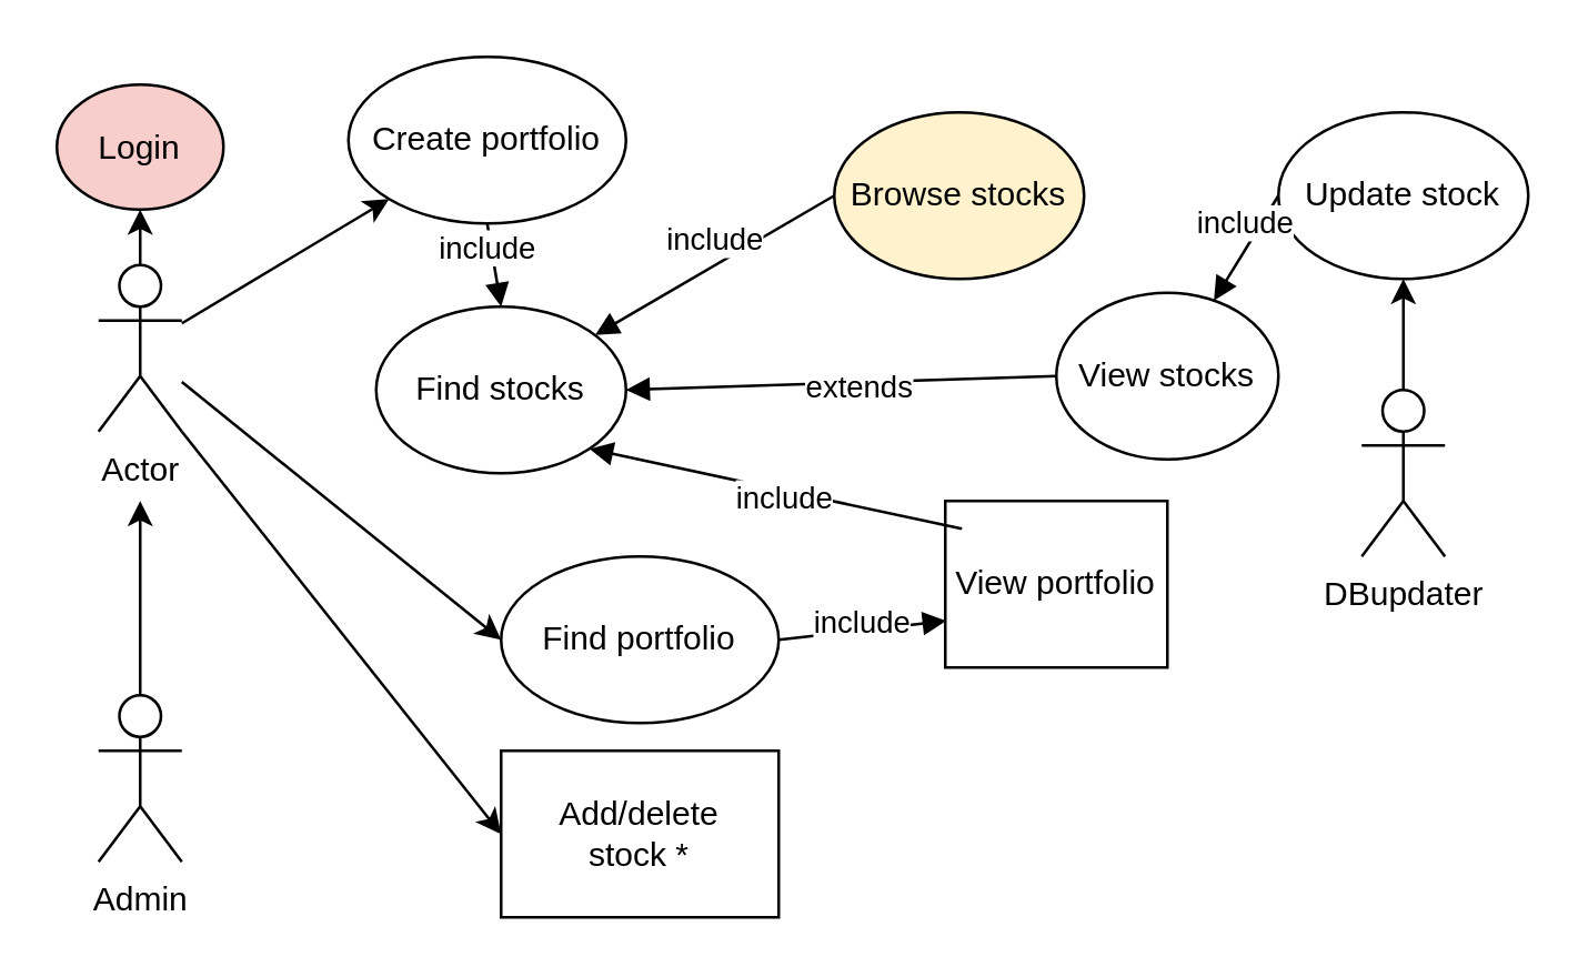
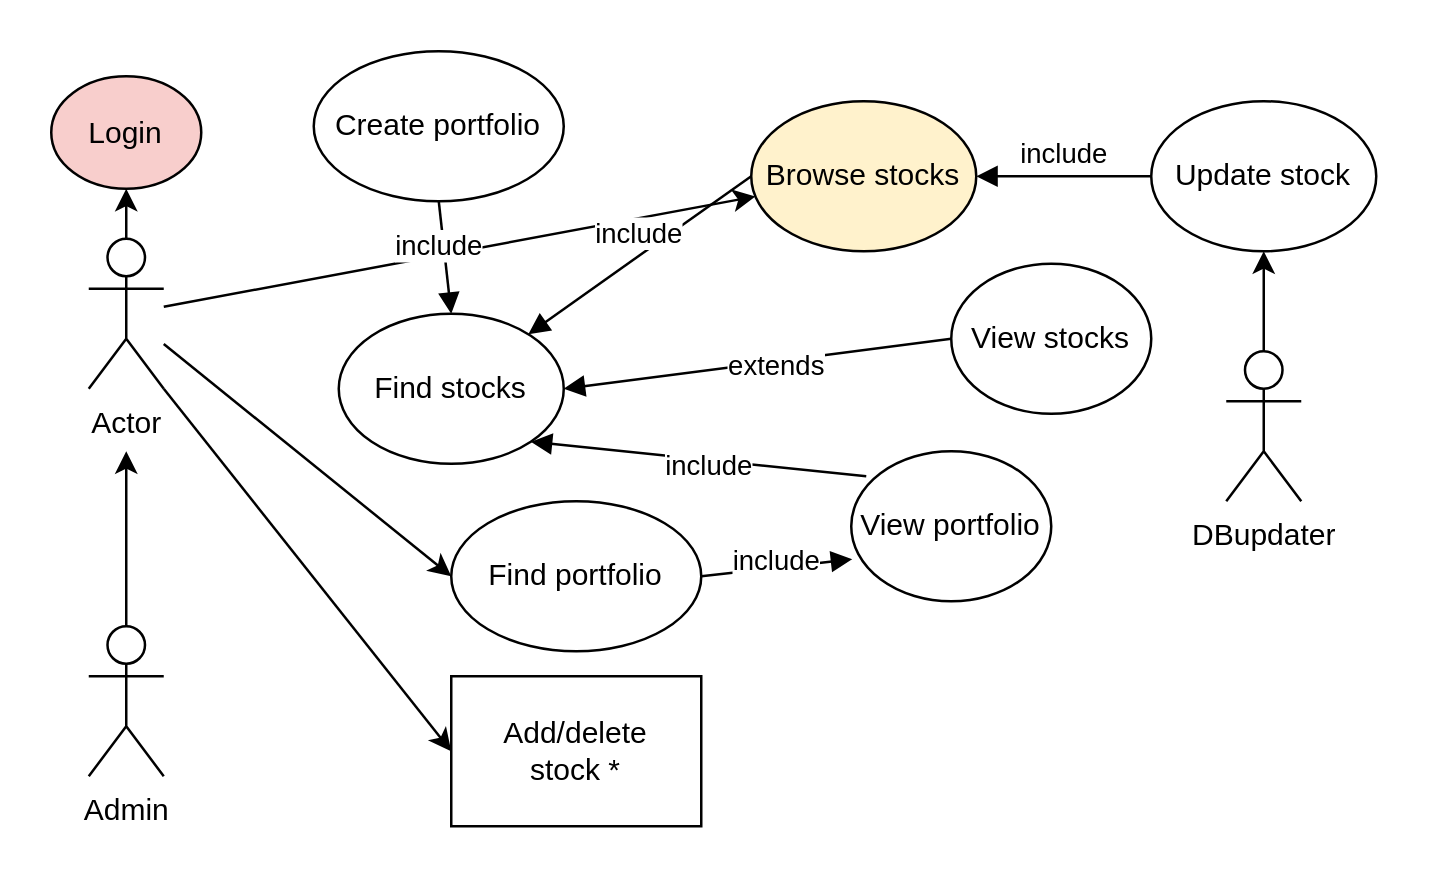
- <mxCell id="25" value="include" style="html=1;verticalAlign=bottom;endArrow=block;exitX=0;exitY=0.5;exitDx=0;exitDy=0;" parent="1" source="24" target="12" edge="1"><mxGeometry width="80" relative="1" as="geometry"><mxPoint x="280" y="95" as="sourcePoint" /><mxPoint x="344" y="95" as="targetPoint" /></mxGeometry></mxCell>
+ <mxCell id="25" value="include" style="html=1;verticalAlign=bottom;endArrow=block;exitX=0;exitY=0.5;exitDx=0;exitDy=0;" parent="1" source="24" target="22" edge="1"><mxGeometry width="80" relative="1" as="geometry"><mxPoint x="280" y="95" as="sourcePoint" /><mxPoint x="344" y="95" as="targetPoint" /></mxGeometry></mxCell>
- <mxCell id="3" style="rounded=0;orthogonalLoop=1;jettySize=auto;html=1;entryX=0;entryY=1;entryDx=0;entryDy=0;" parent="1" source="6" target="17" edge="1"><mxGeometry relative="1" as="geometry" /></mxCell>
+ <mxCell id="3" style="rounded=0;orthogonalLoop=1;jettySize=auto;html=1;" parent="1" source="6" target="22" edge="1"><mxGeometry relative="1" as="geometry" /></mxCell>
- <mxCell id="10" value="Find stocks" style="ellipse;whiteSpace=wrap;html=1;" parent="1" vertex="1"><mxGeometry x="135" y="110" width="90" height="60" as="geometry" /></mxCell>
+ <mxCell id="10" value="Find stocks" style="ellipse;whiteSpace=wrap;html=1;" parent="1" vertex="1"><mxGeometry x="135" y="125" width="90" height="60" as="geometry" /></mxCell>
- <mxCell id="14" value="View portfolio" style="whiteSpace=wrap;html=1;rounded=0;" parent="1" vertex="1"><mxGeometry x="340" y="180" width="80" height="60" as="geometry" /></mxCell>
+ <mxCell id="14" value="View portfolio" style="ellipse;whiteSpace=wrap;html=1;" parent="1" vertex="1"><mxGeometry x="340" y="180" width="80" height="60" as="geometry" /></mxCell>
